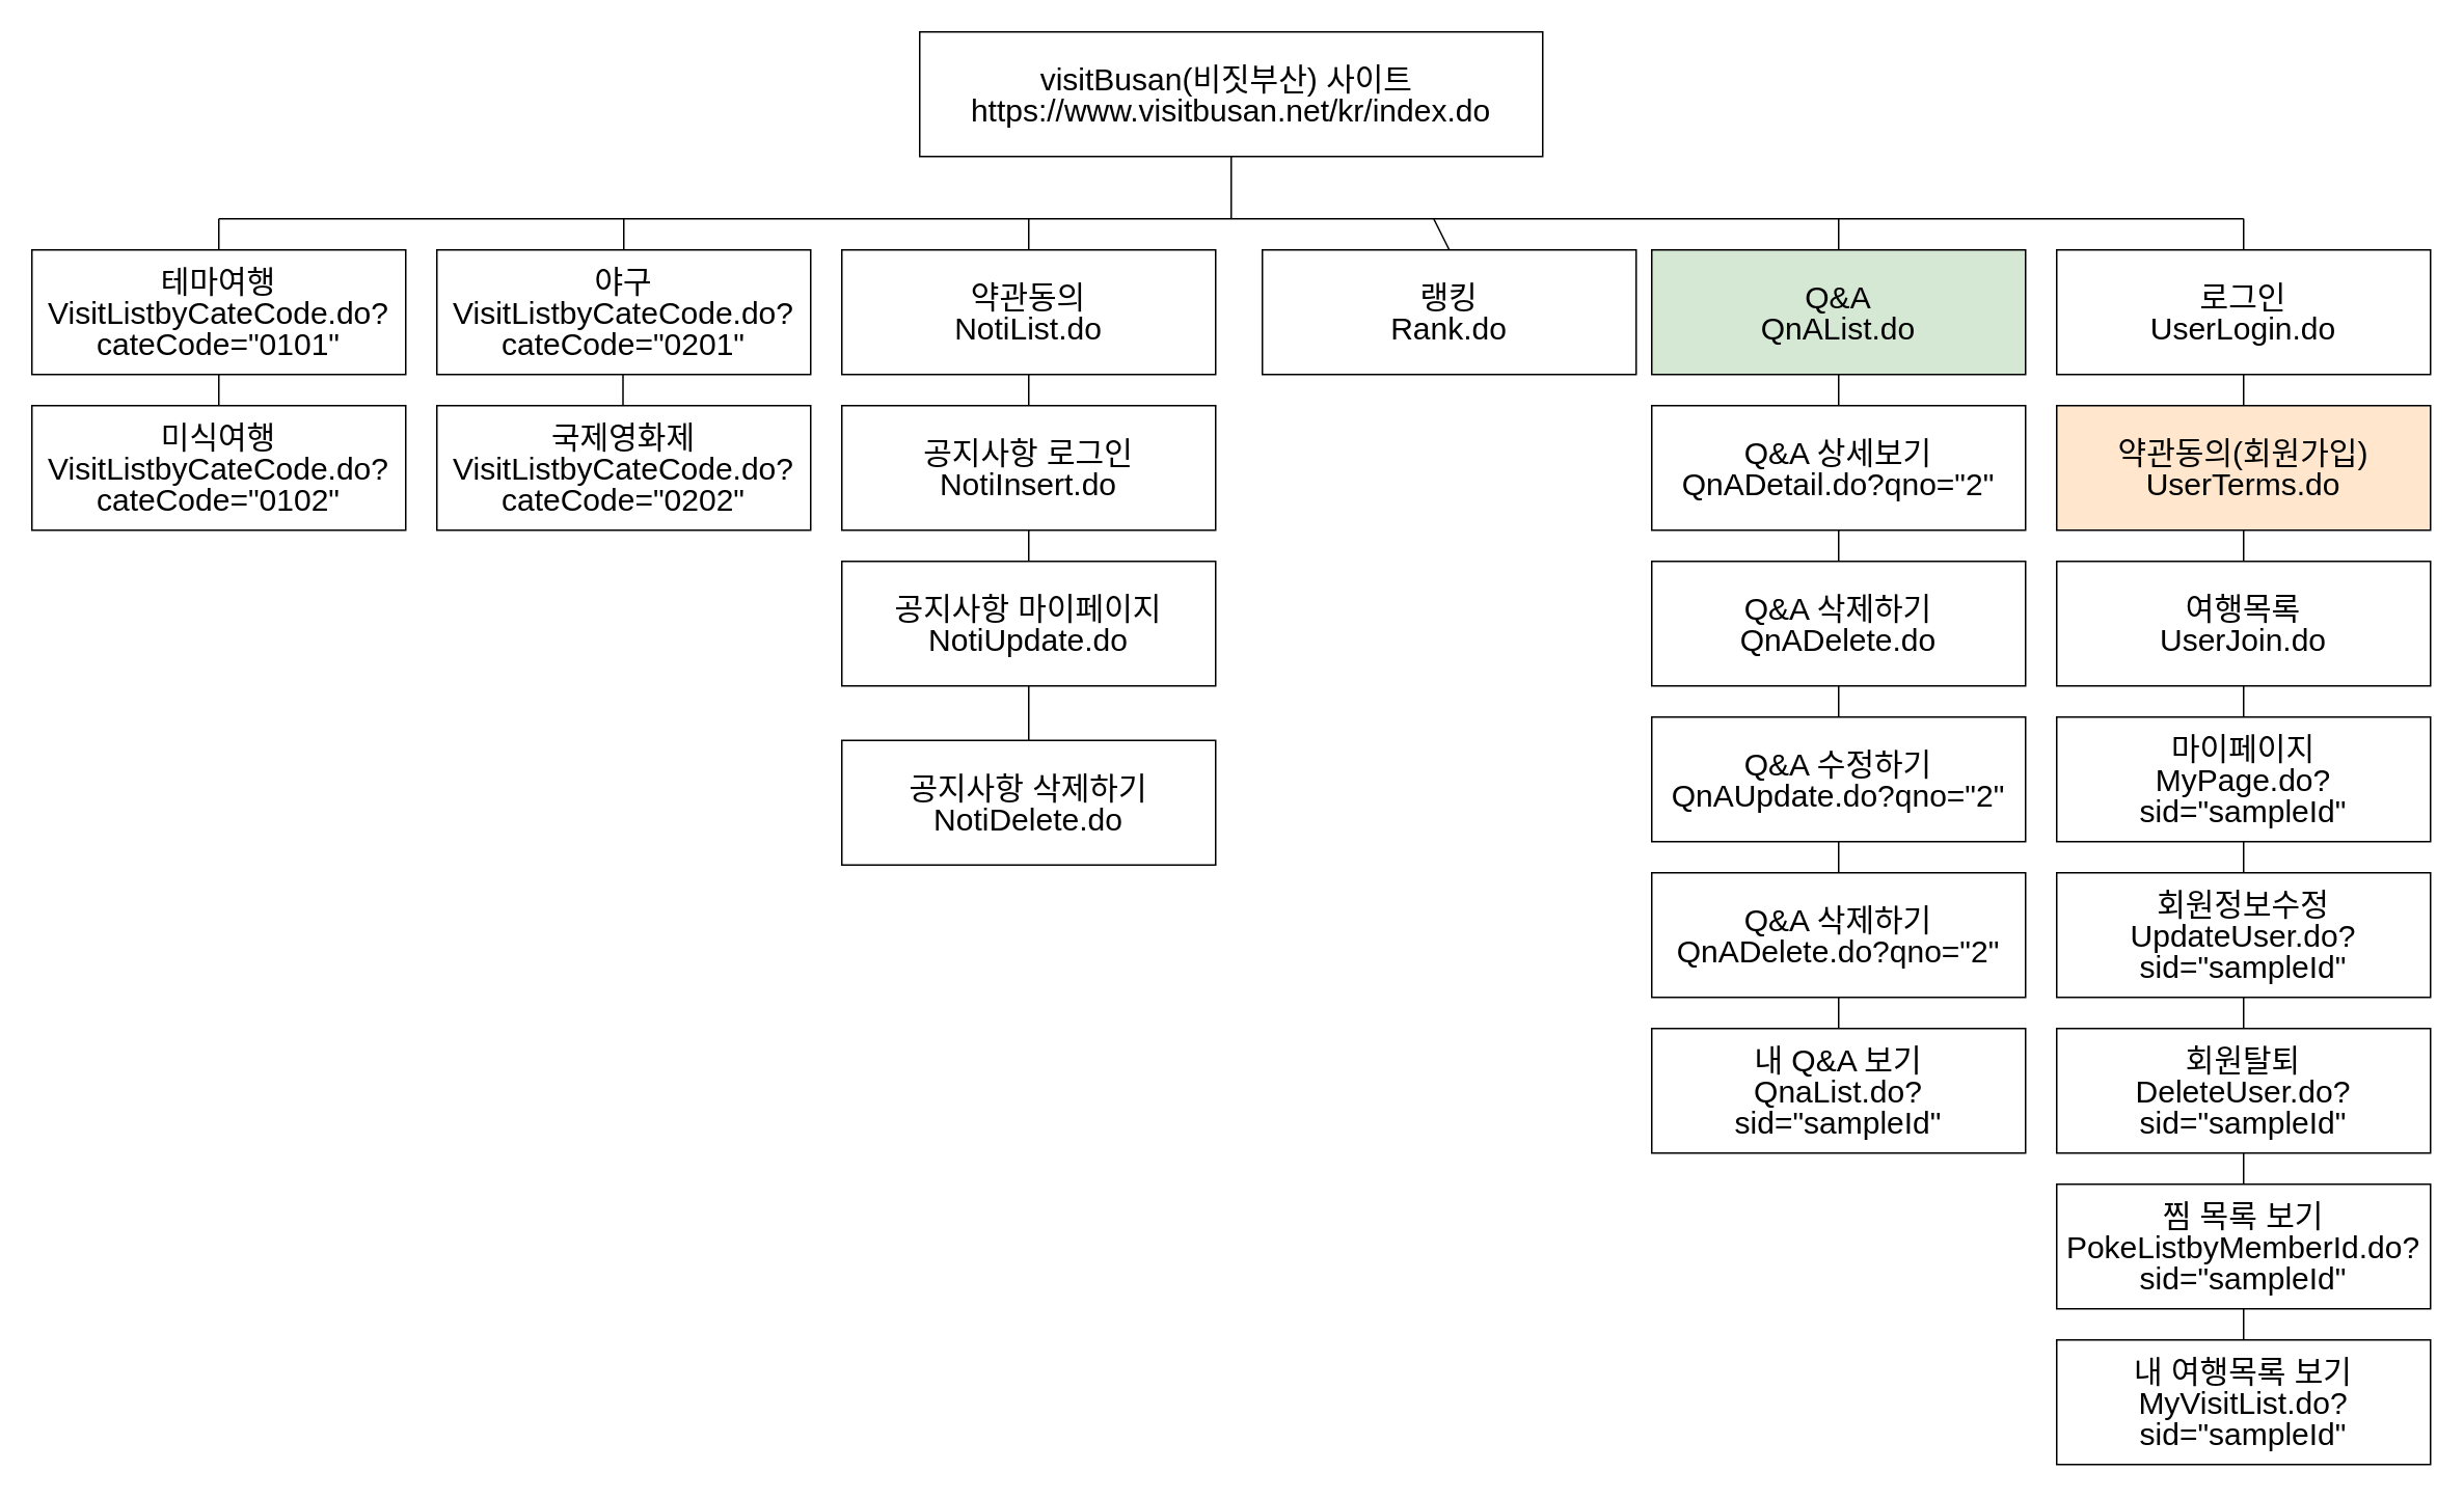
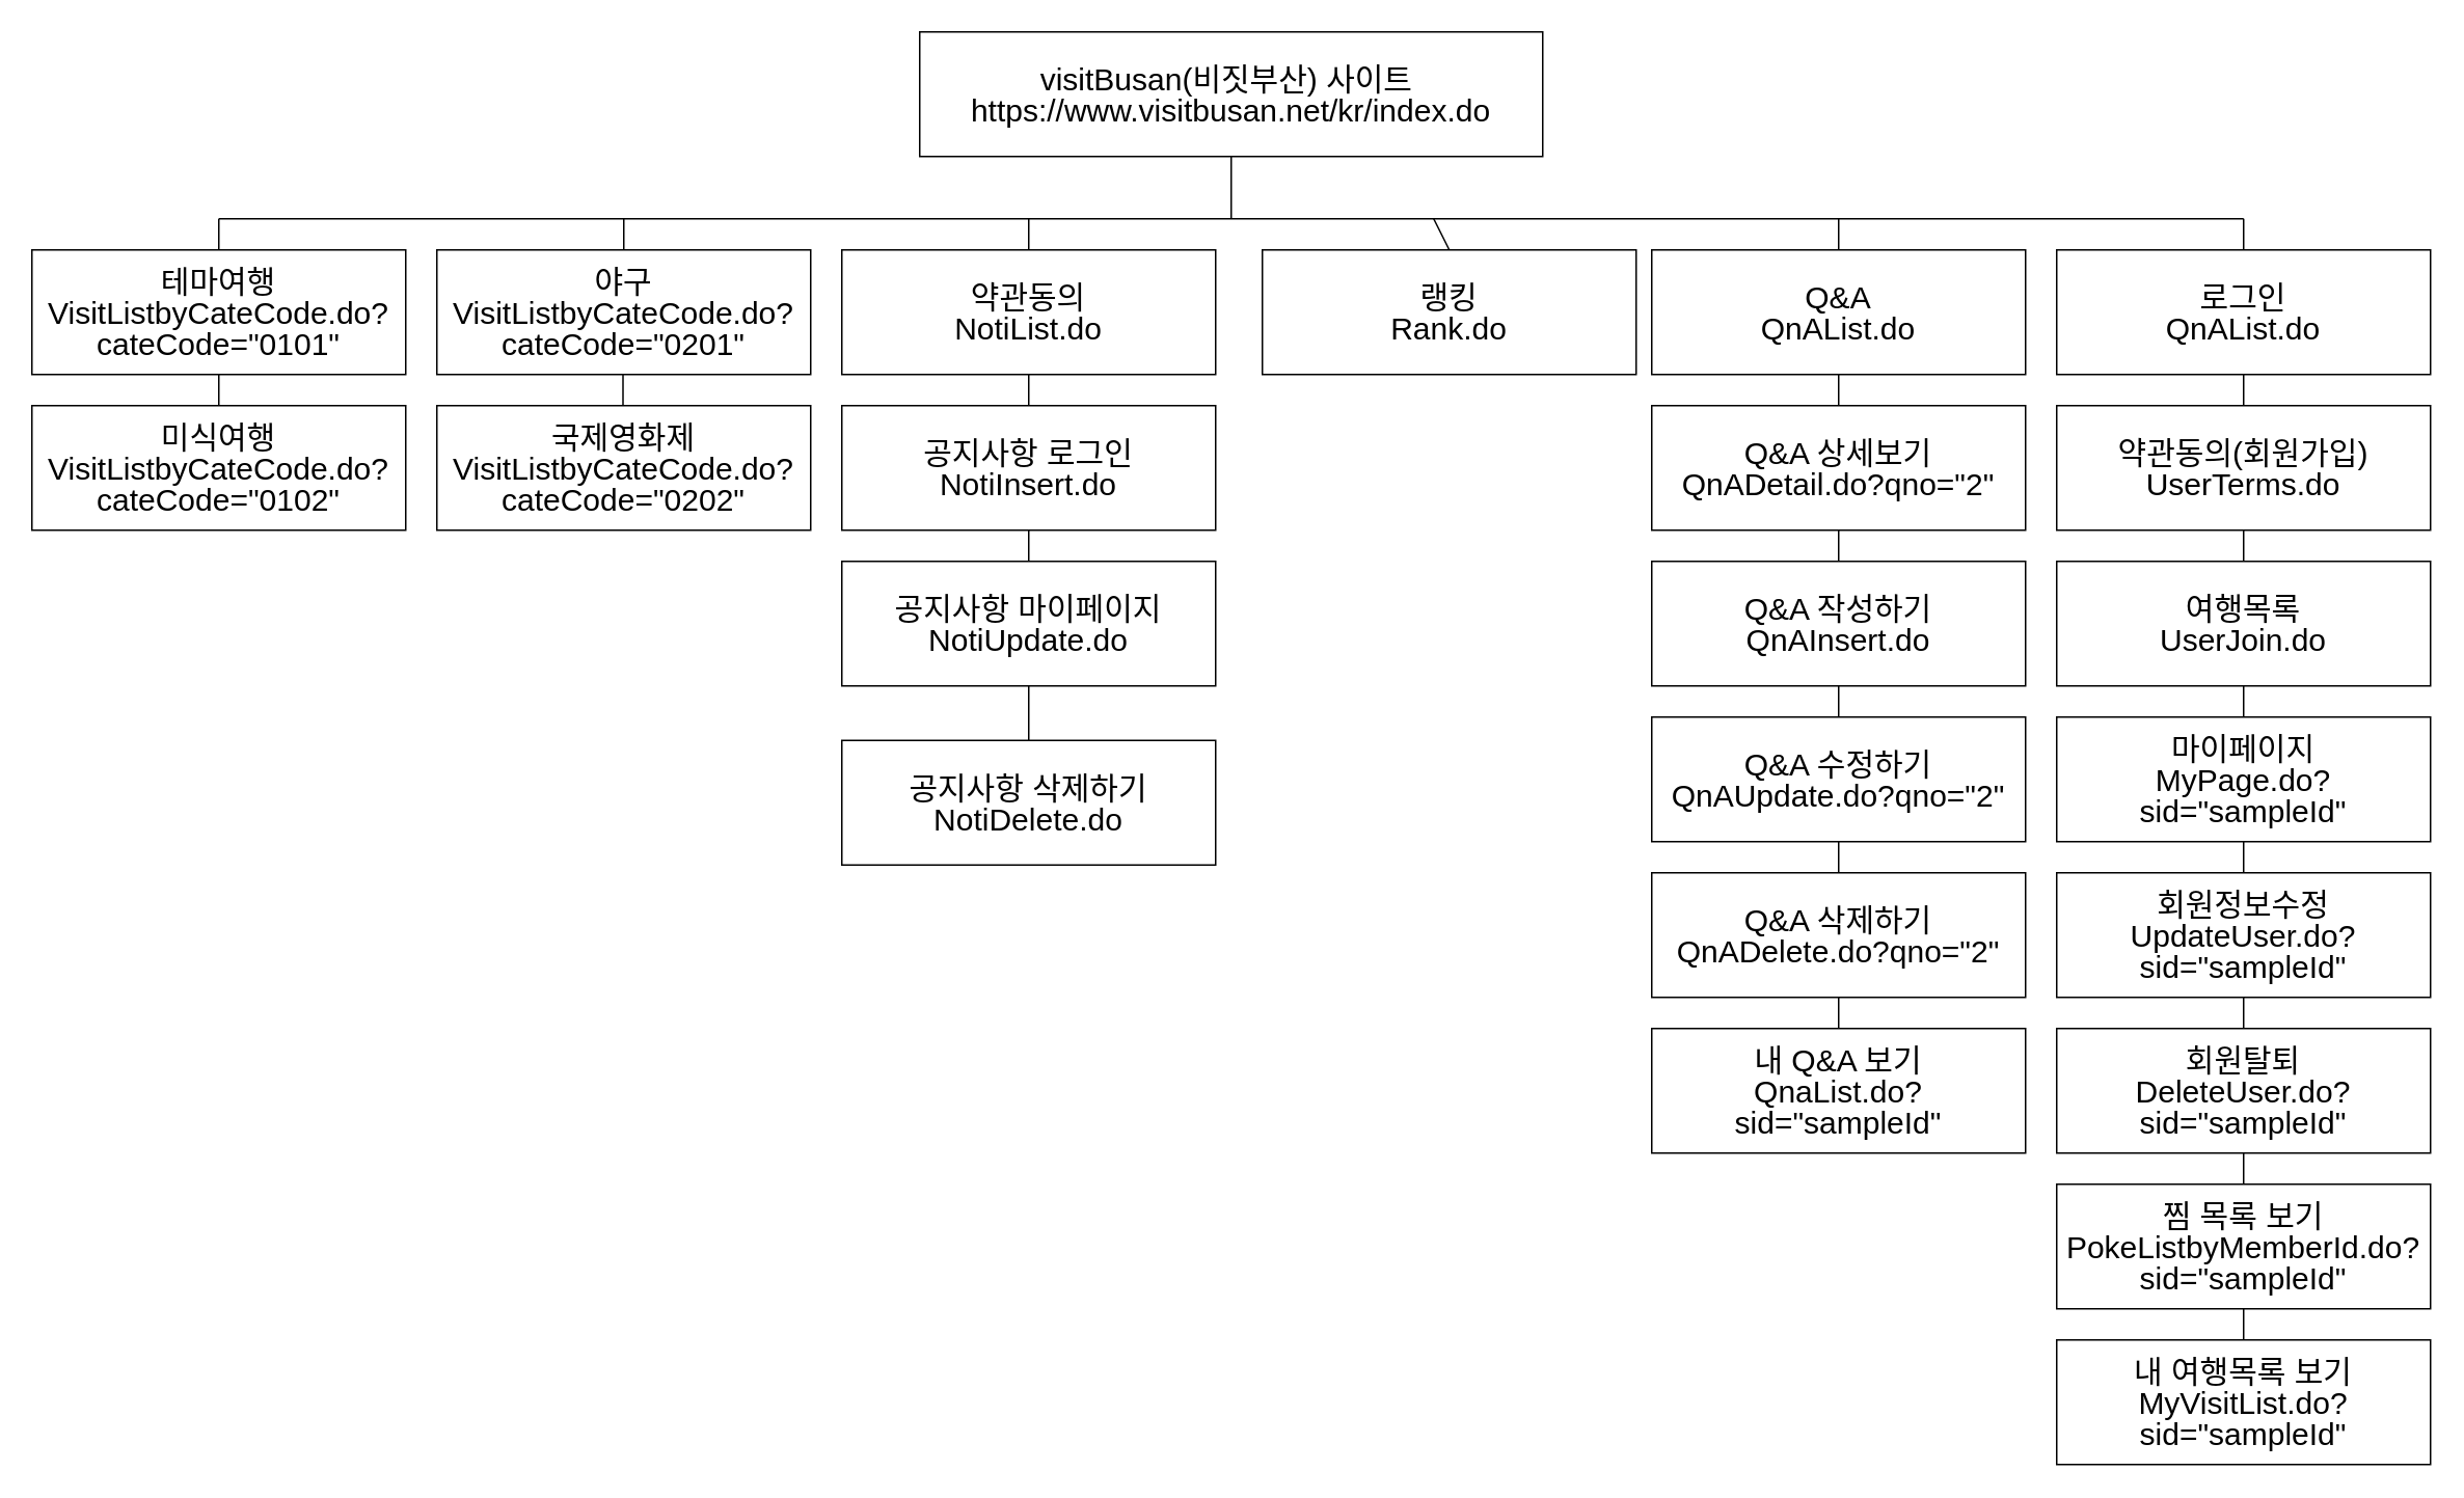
- <mxCell id="23" value="&lt;p style=&quot;margin: 0px; line-height: 100%;&quot; align=&quot;center&quot;&gt;Q&amp;amp;A&lt;/p&gt;&lt;p style=&quot;margin: 0px; line-height: 100%;&quot; align=&quot;center&quot;&gt;QnAList.do&lt;br&gt;&lt;/p&gt;" style="rounded=0;whiteSpace=wrap;html=1;fontSize=20;fillColor=#d5e8d4;" parent="1" vertex="1"><mxGeometry x="1060" y="160" width="240" height="80" as="geometry" /></mxCell>
+ <mxCell id="23" value="&lt;p style=&quot;margin: 0px; line-height: 100%;&quot; align=&quot;center&quot;&gt;Q&amp;amp;A&lt;/p&gt;&lt;p style=&quot;margin: 0px; line-height: 100%;&quot; align=&quot;center&quot;&gt;QnAList.do&lt;br&gt;&lt;/p&gt;" style="rounded=0;whiteSpace=wrap;html=1;fontSize=20;" parent="1" vertex="1"><mxGeometry x="1060" y="160" width="240" height="80" as="geometry" /></mxCell>
- <mxCell id="33" value="&lt;p style=&quot;margin: 0px; line-height: 100%;&quot; align=&quot;center&quot;&gt;로그인&lt;/p&gt;&lt;p style=&quot;margin: 0px; line-height: 100%;&quot; align=&quot;center&quot;&gt;UserLogin.do&lt;br&gt;&lt;/p&gt;" style="rounded=0;whiteSpace=wrap;html=1;fontSize=20;" parent="1" vertex="1"><mxGeometry x="1320" y="160" width="240" height="80" as="geometry" /></mxCell>
+ <mxCell id="33" value="&lt;p style=&quot;margin: 0px; line-height: 100%;&quot; align=&quot;center&quot;&gt;로그인&lt;/p&gt;&lt;p style=&quot;margin: 0px; line-height: 100%;&quot; align=&quot;center&quot;&gt;QnAList.do&lt;br&gt;&lt;/p&gt;" style="rounded=0;whiteSpace=wrap;html=1;fontSize=20;" parent="1" vertex="1"><mxGeometry x="1320" y="160" width="240" height="80" as="geometry" /></mxCell>
- <mxCell id="35" value="&lt;p style=&quot;margin: 0px; line-height: 100%;&quot; align=&quot;center&quot;&gt;약관동의(회원가입)&lt;/p&gt;&lt;p style=&quot;margin: 0px; line-height: 100%;&quot; align=&quot;center&quot;&gt;UserTerms.do&lt;br&gt;&lt;/p&gt;" style="rounded=0;whiteSpace=wrap;html=1;fontSize=20;fillColor=#ffe6cc;" parent="1" vertex="1"><mxGeometry x="1320" y="260" width="240" height="80" as="geometry" /></mxCell>
+ <mxCell id="35" value="&lt;p style=&quot;margin: 0px; line-height: 100%;&quot; align=&quot;center&quot;&gt;약관동의(회원가입)&lt;/p&gt;&lt;p style=&quot;margin: 0px; line-height: 100%;&quot; align=&quot;center&quot;&gt;UserTerms.do&lt;br&gt;&lt;/p&gt;" style="rounded=0;whiteSpace=wrap;html=1;fontSize=20;" parent="1" vertex="1"><mxGeometry x="1320" y="260" width="240" height="80" as="geometry" /></mxCell>
- <mxCell id="27" value="&lt;p style=&quot;margin: 0px; line-height: 100%;&quot; align=&quot;center&quot;&gt;Q&amp;amp;A 삭제하기QnADelete.do&lt;br&gt;&lt;/p&gt;" style="rounded=0;whiteSpace=wrap;html=1;fontSize=20;" parent="1" vertex="1"><mxGeometry x="1060" y="360" width="240" height="80" as="geometry" /></mxCell>
+ <mxCell id="27" value="&lt;p style=&quot;margin: 0px; line-height: 100%;&quot; align=&quot;center&quot;&gt;Q&amp;amp;A 작성하기QnAInsert.do&lt;br&gt;&lt;/p&gt;" style="rounded=0;whiteSpace=wrap;html=1;fontSize=20;" parent="1" vertex="1"><mxGeometry x="1060" y="360" width="240" height="80" as="geometry" /></mxCell>
